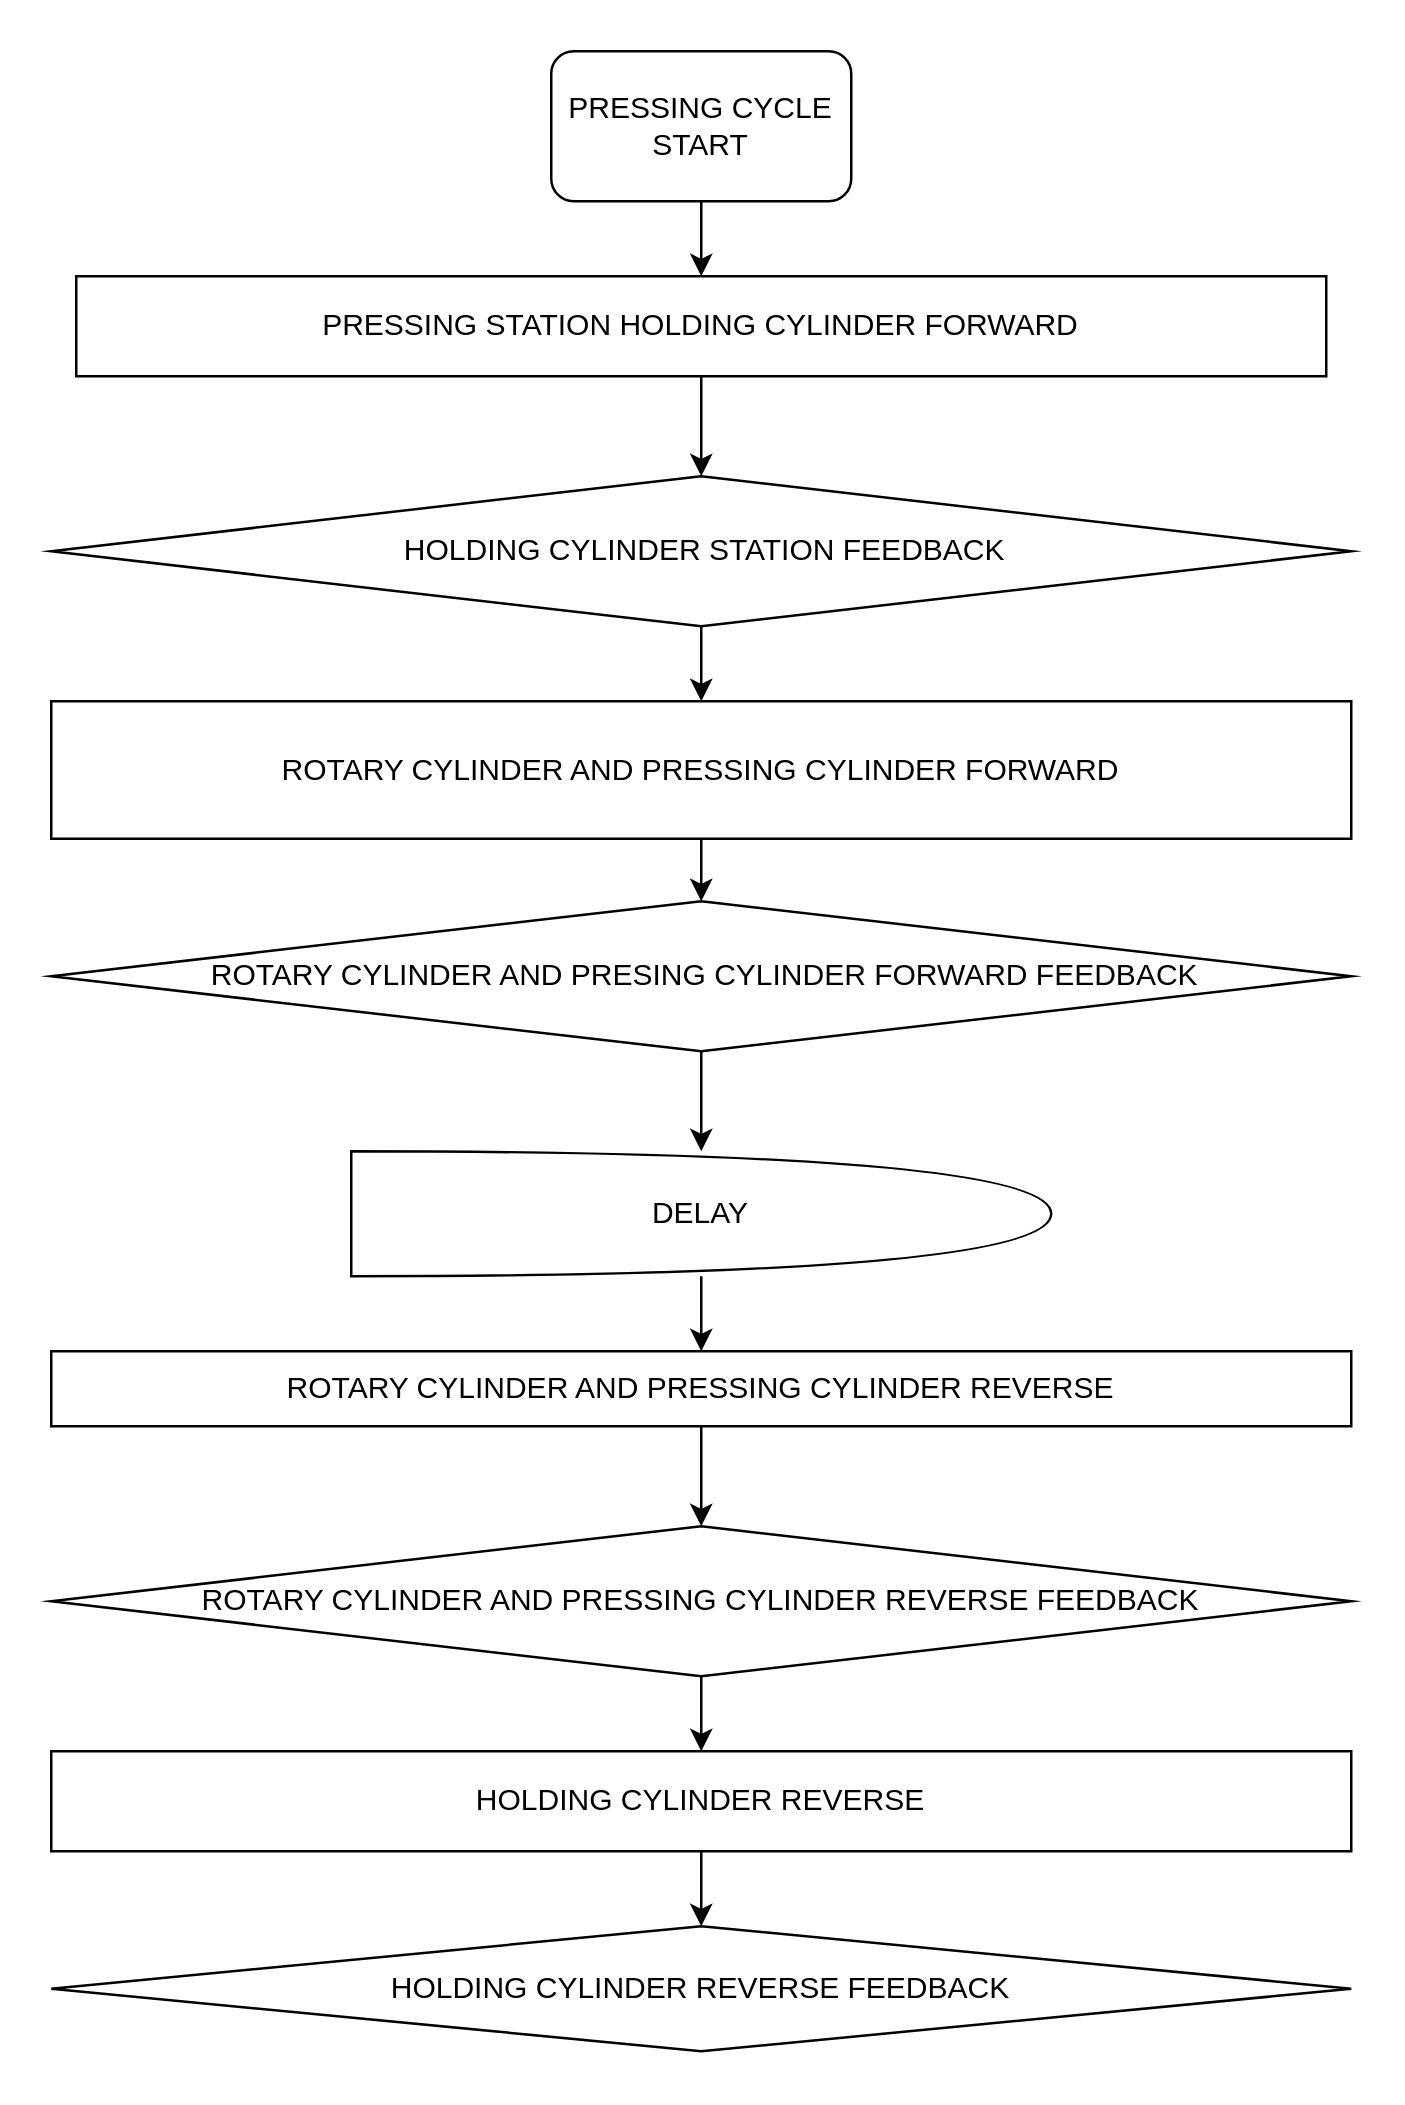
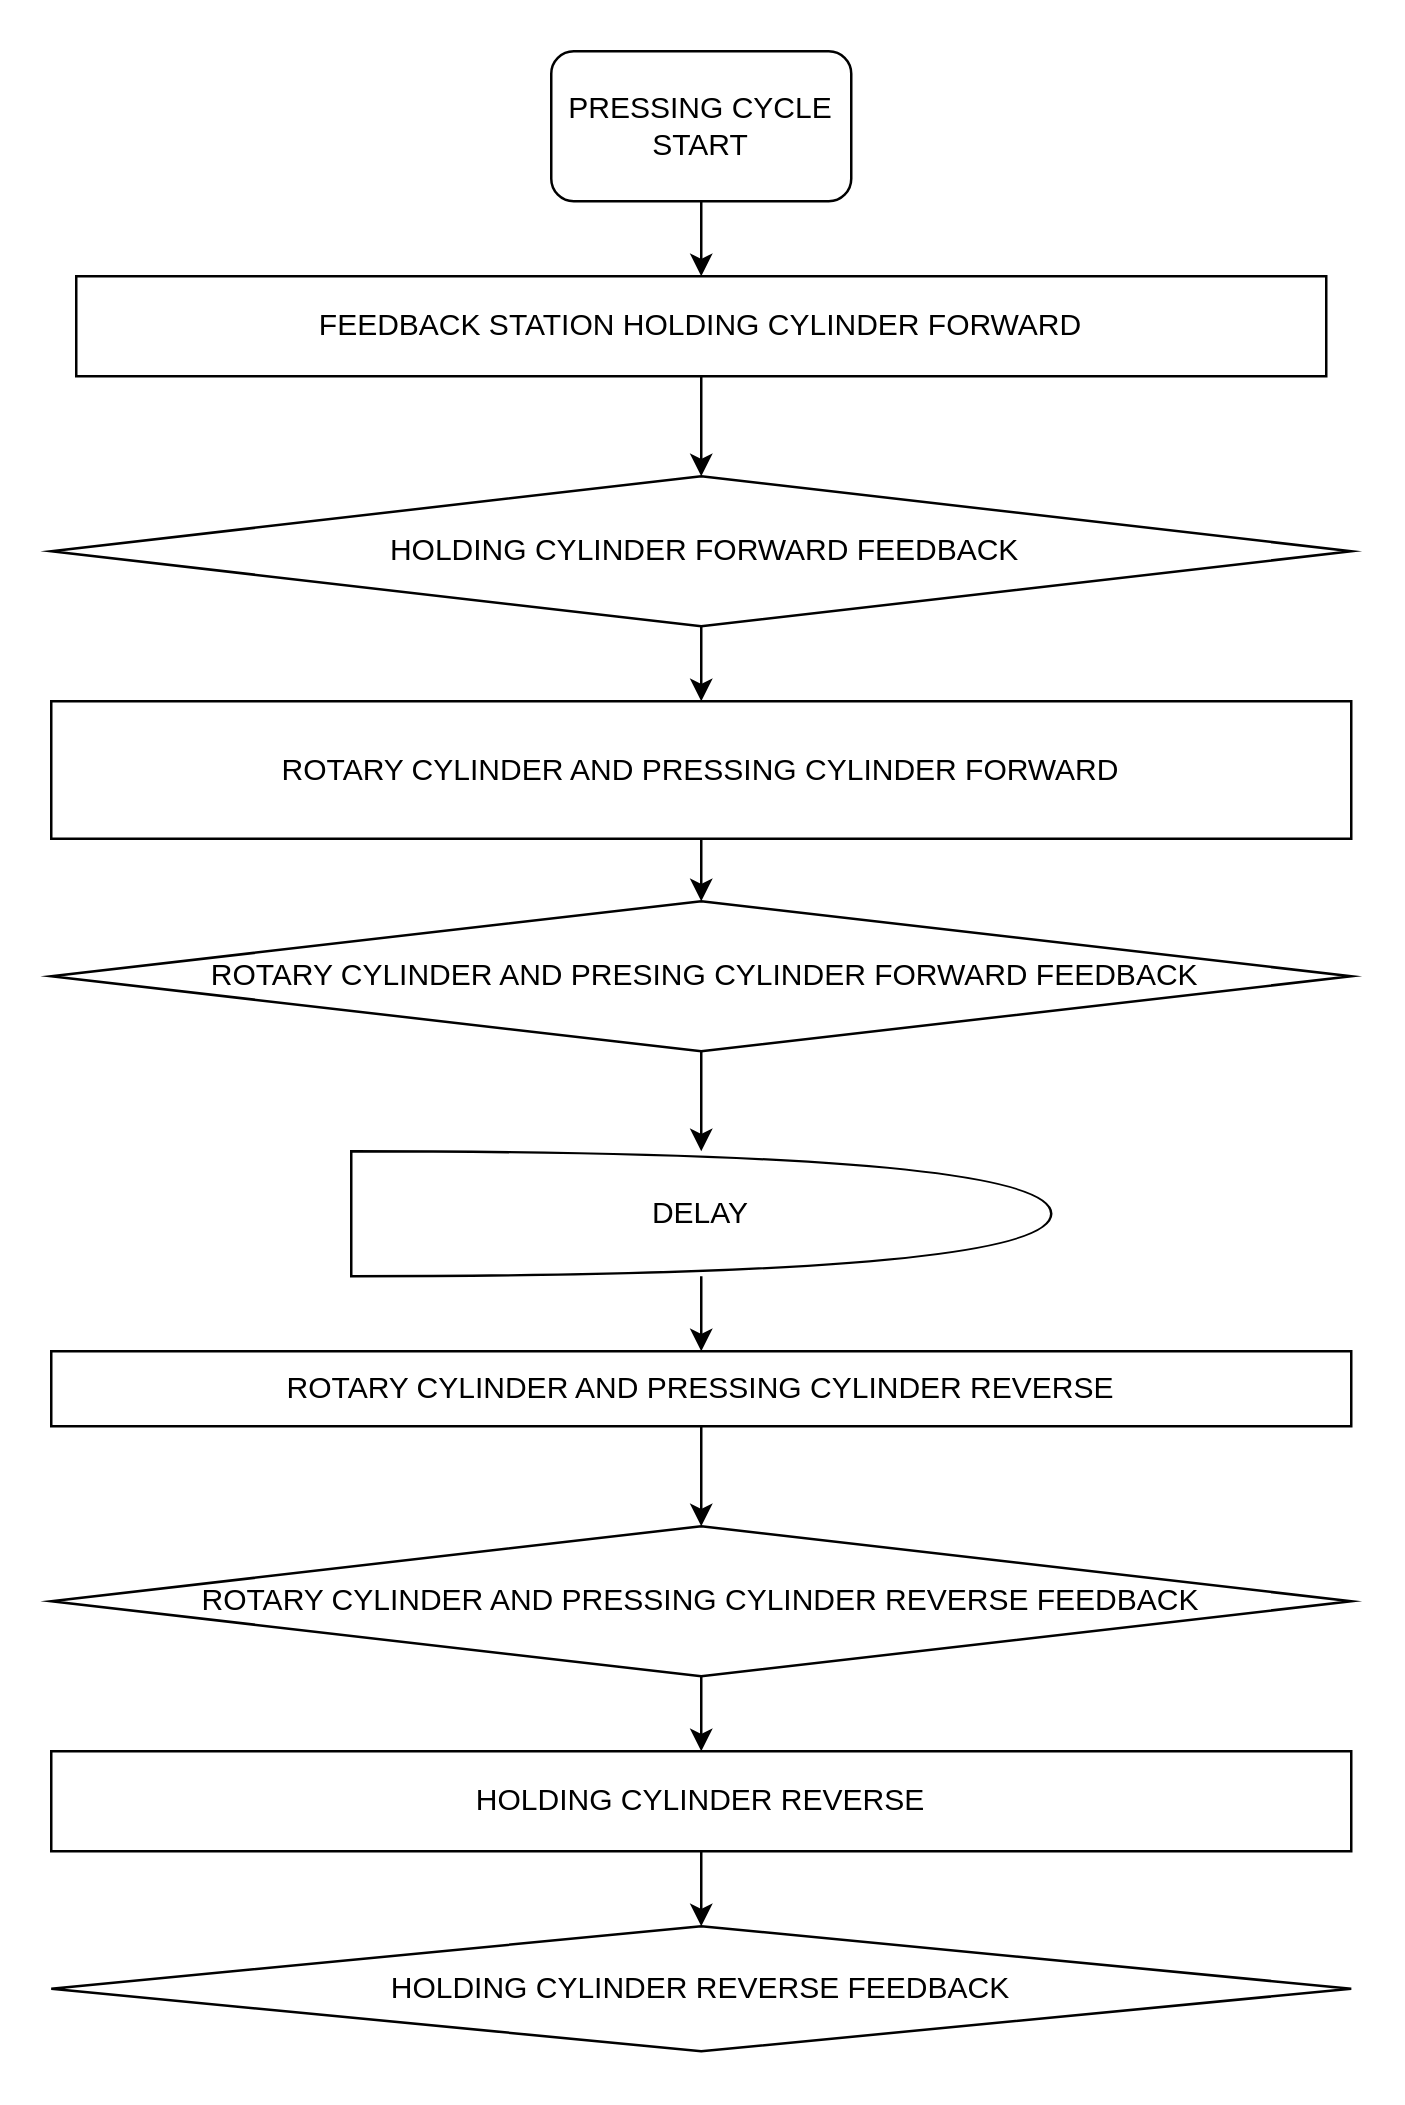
- <mxCell id="5" value="PRESSING STATION HOLDING CYLINDER FORWARD" style="rounded=0;whiteSpace=wrap;html=1;" vertex="1" parent="1"><mxGeometry x="30" y="110" width="500" height="40" as="geometry" /></mxCell>
+ <mxCell id="5" value="FEEDBACK STATION HOLDING CYLINDER FORWARD" style="rounded=0;whiteSpace=wrap;html=1;" vertex="1" parent="1"><mxGeometry x="30" y="110" width="500" height="40" as="geometry" /></mxCell>
- <mxCell id="7" value="&amp;nbsp;HOLDING CYLINDER STATION FEEDBACK" style="rhombus;whiteSpace=wrap;html=1;rounded=0;" vertex="1" parent="1"><mxGeometry x="20" y="190" width="520" height="60" as="geometry" /></mxCell>
+ <mxCell id="7" value="&amp;nbsp;HOLDING CYLINDER FORWARD FEEDBACK" style="rhombus;whiteSpace=wrap;html=1;rounded=0;" vertex="1" parent="1"><mxGeometry x="20" y="190" width="520" height="60" as="geometry" /></mxCell>
